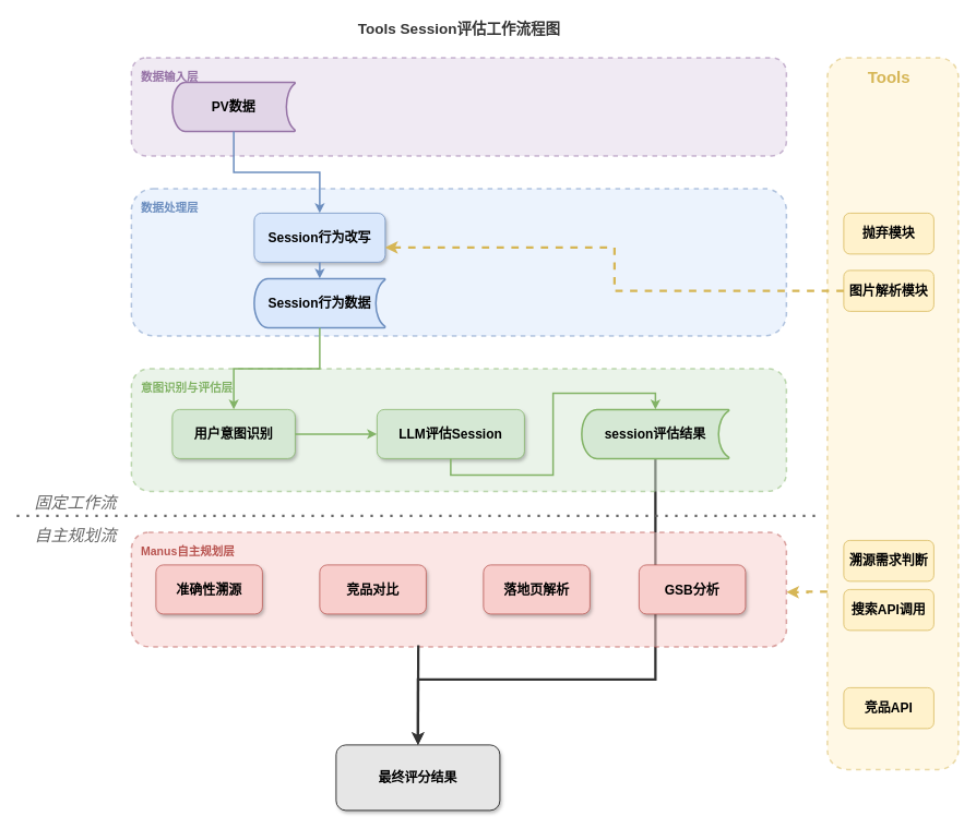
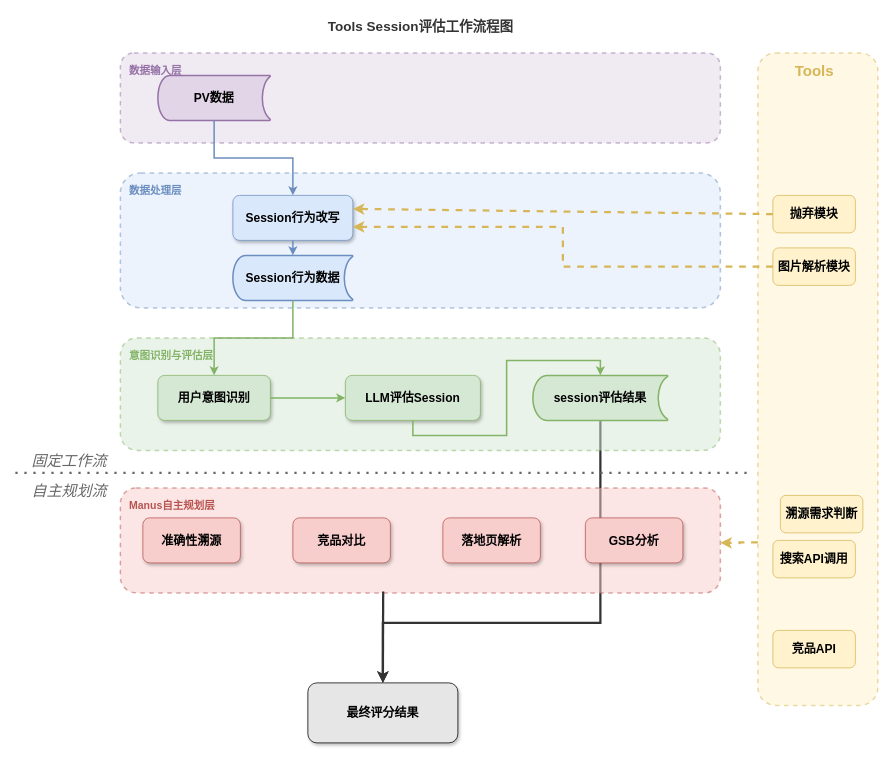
+ <mxCell id="36" style="rounded=0;orthogonalLoop=1;jettySize=auto;html=1;exitX=0;exitY=0.5;exitDx=0;exitDy=0;entryX=1;entryY=0.3;entryDx=0;entryDy=0;strokeWidth=3;strokeColor=#d6b656;dashed=1;" parent="1" source="14" target="9" edge="1"><mxGeometry relative="1" as="geometry" /></mxCell>
- <mxCell id="16" value="&lt;font style=&quot;font-size: 16px;&quot;&gt;溯源需求判断&lt;/font&gt;" style="rounded=1;whiteSpace=wrap;html=1;fillColor=#fff2cc;strokeColor=#d6b656;fontSize=11;fontStyle=1;" parent="1" vertex="1"><mxGeometry x="1030" y="660" width="110" height="50" as="geometry" /></mxCell>
+ <mxCell id="16" value="&lt;font style=&quot;font-size: 16px;&quot;&gt;溯源需求判断&lt;/font&gt;" style="rounded=1;whiteSpace=wrap;html=1;fillColor=#fff2cc;strokeColor=#d6b656;fontSize=11;fontStyle=1;" parent="1" vertex="1"><mxGeometry x="1040" y="660" width="110" height="50" as="geometry" /></mxCell>
